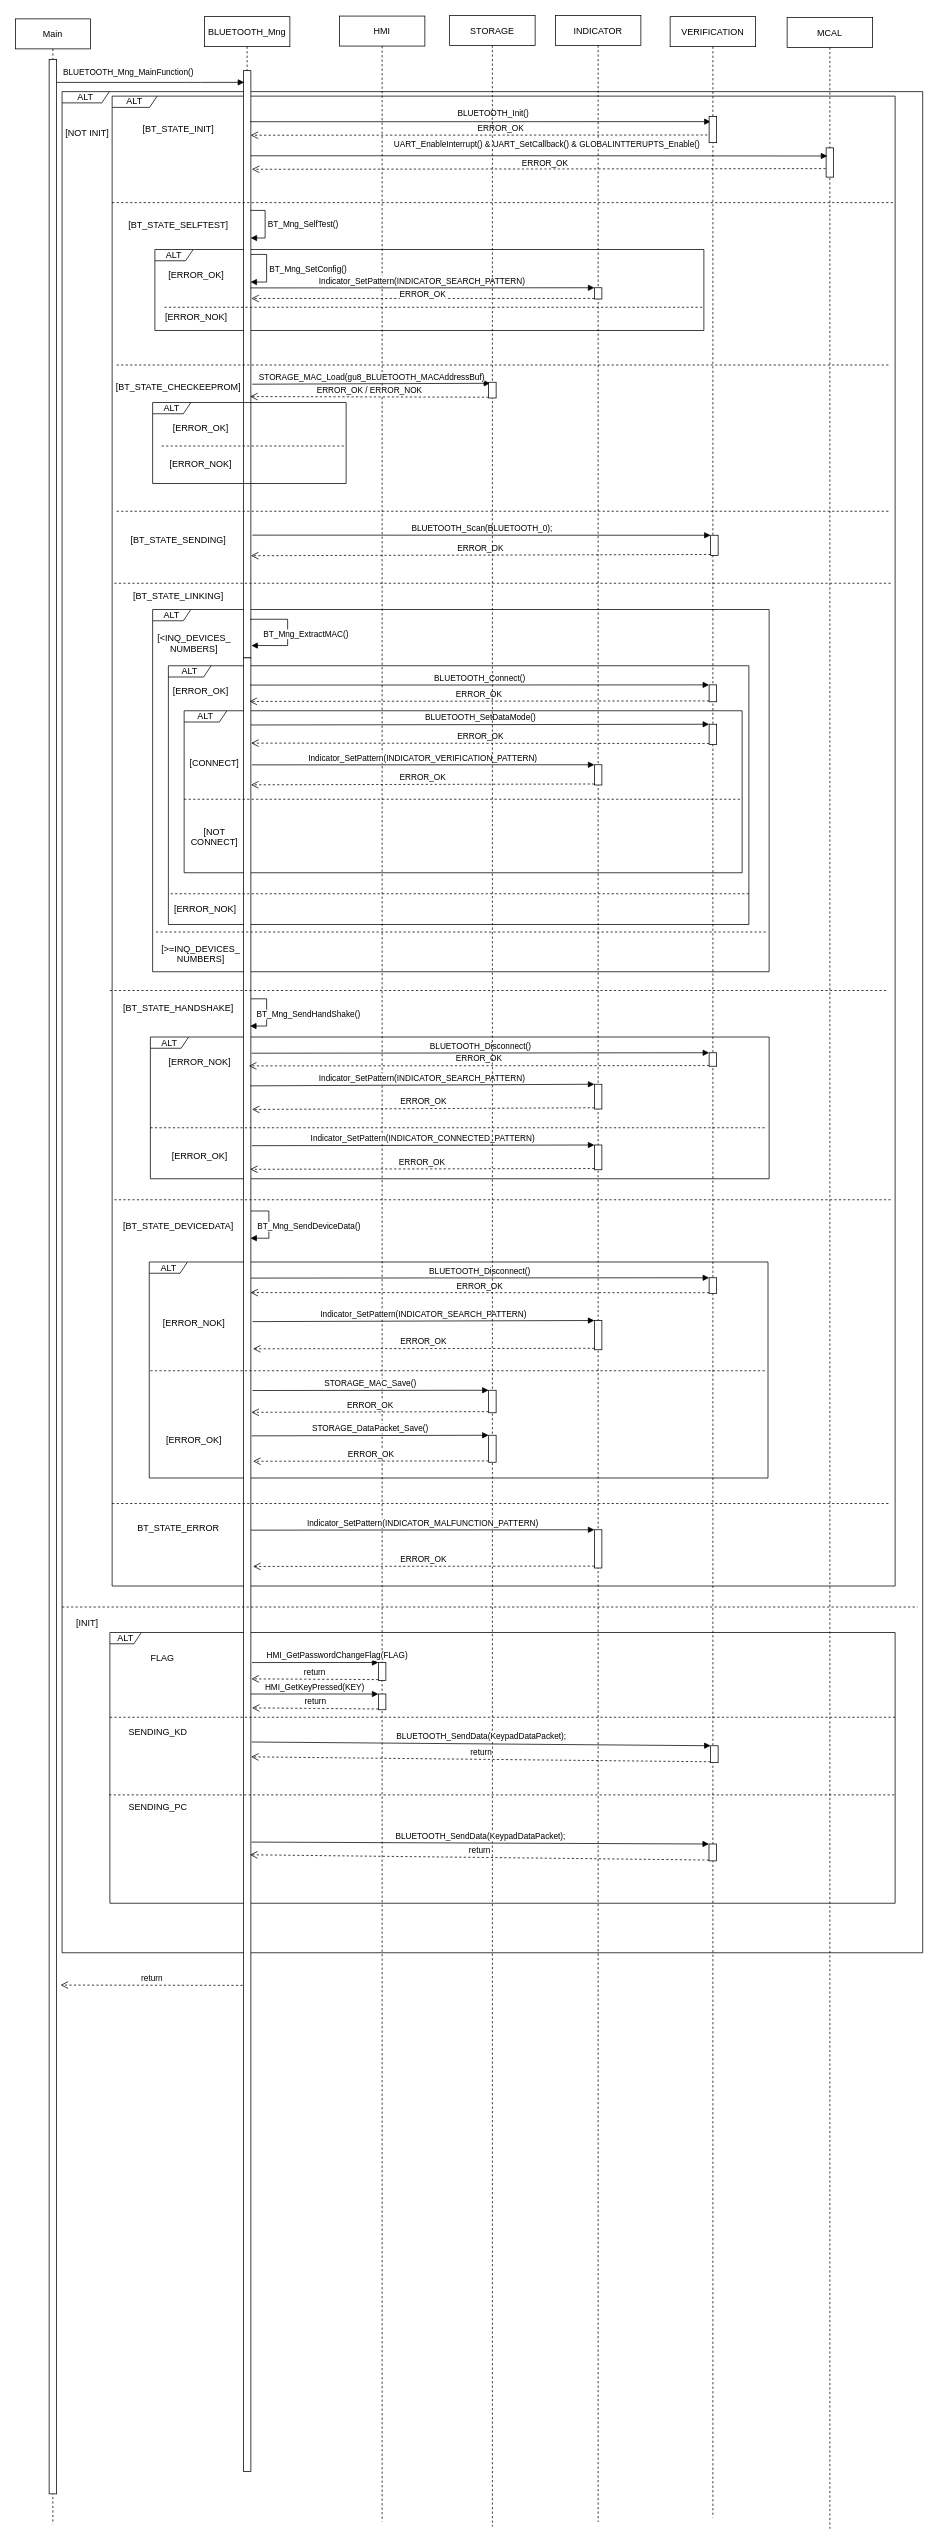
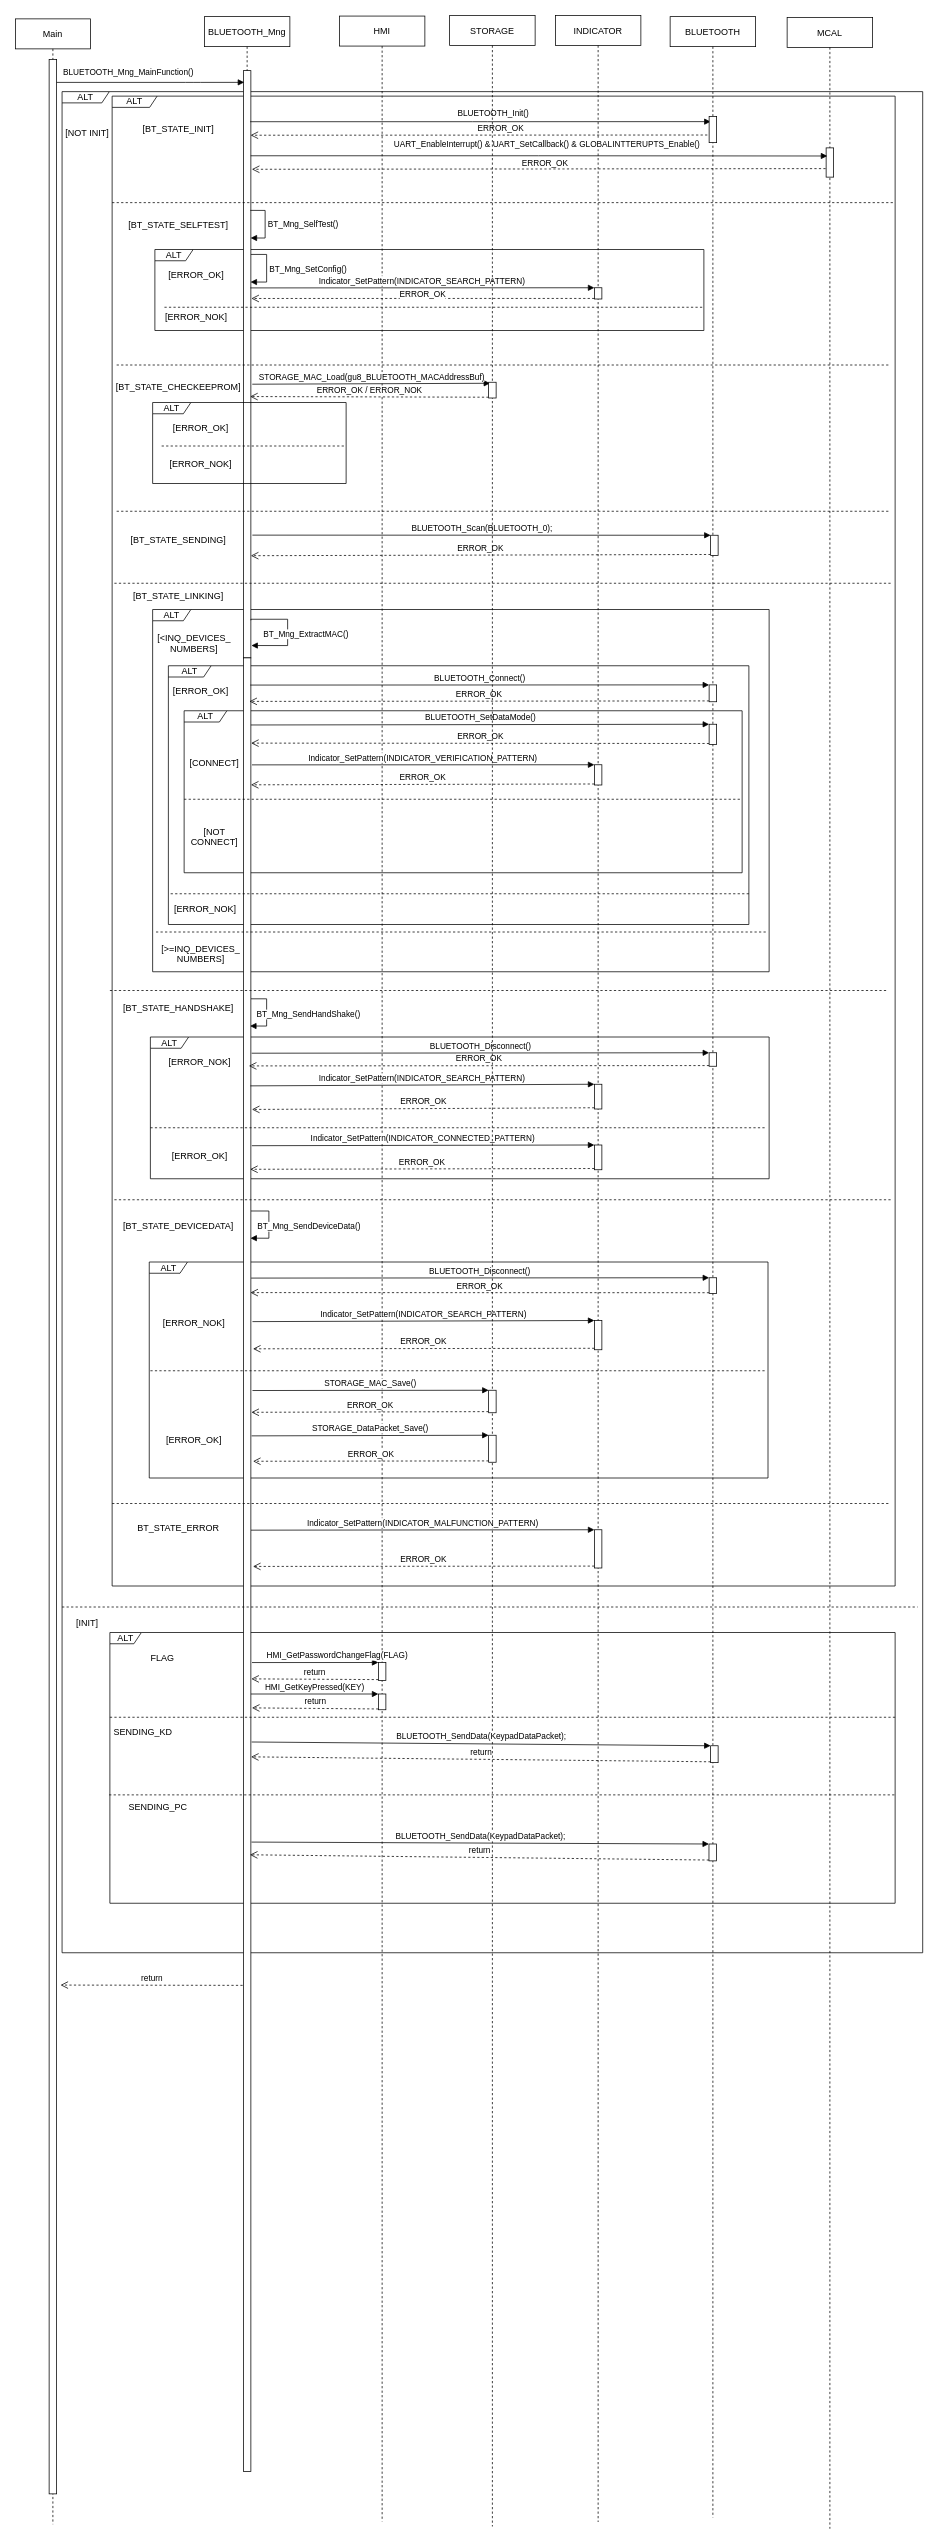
- <mxCell id="83" value="VERIFICATION" style="shape=umlLifeline;perimeter=lifelinePerimeter;container=1;collapsible=0;recursiveResize=0;rounded=0;shadow=0;strokeWidth=1;" parent="1" vertex="1"><mxGeometry x="893" y="21.5" width="114" height="3334.5" as="geometry" /></mxCell>
+ <mxCell id="83" value="BLUETOOTH" style="shape=umlLifeline;perimeter=lifelinePerimeter;container=1;collapsible=0;recursiveResize=0;rounded=0;shadow=0;strokeWidth=1;" parent="1" vertex="1"><mxGeometry x="893" y="21.5" width="114" height="3334.5" as="geometry" /></mxCell>
- <mxCell id="125" value="SENDING_KD" style="text;align=center;fontStyle=0;verticalAlign=middle;spacingLeft=3;spacingRight=3;strokeColor=none;rotatable=0;points=[[0,0.5],[1,0.5]];portConstraint=eastwest;" vertex="1" parent="1"><mxGeometry x="173" y="2300" width="75" height="17" as="geometry" /></mxCell>
+ <mxCell id="125" value="SENDING_KD" style="text;align=center;fontStyle=0;verticalAlign=middle;spacingLeft=3;spacingRight=3;strokeColor=none;rotatable=0;points=[[0,0.5],[1,0.5]];portConstraint=eastwest;" vertex="1" parent="1"><mxGeometry x="153" y="2300" width="75" height="17" as="geometry" /></mxCell>
